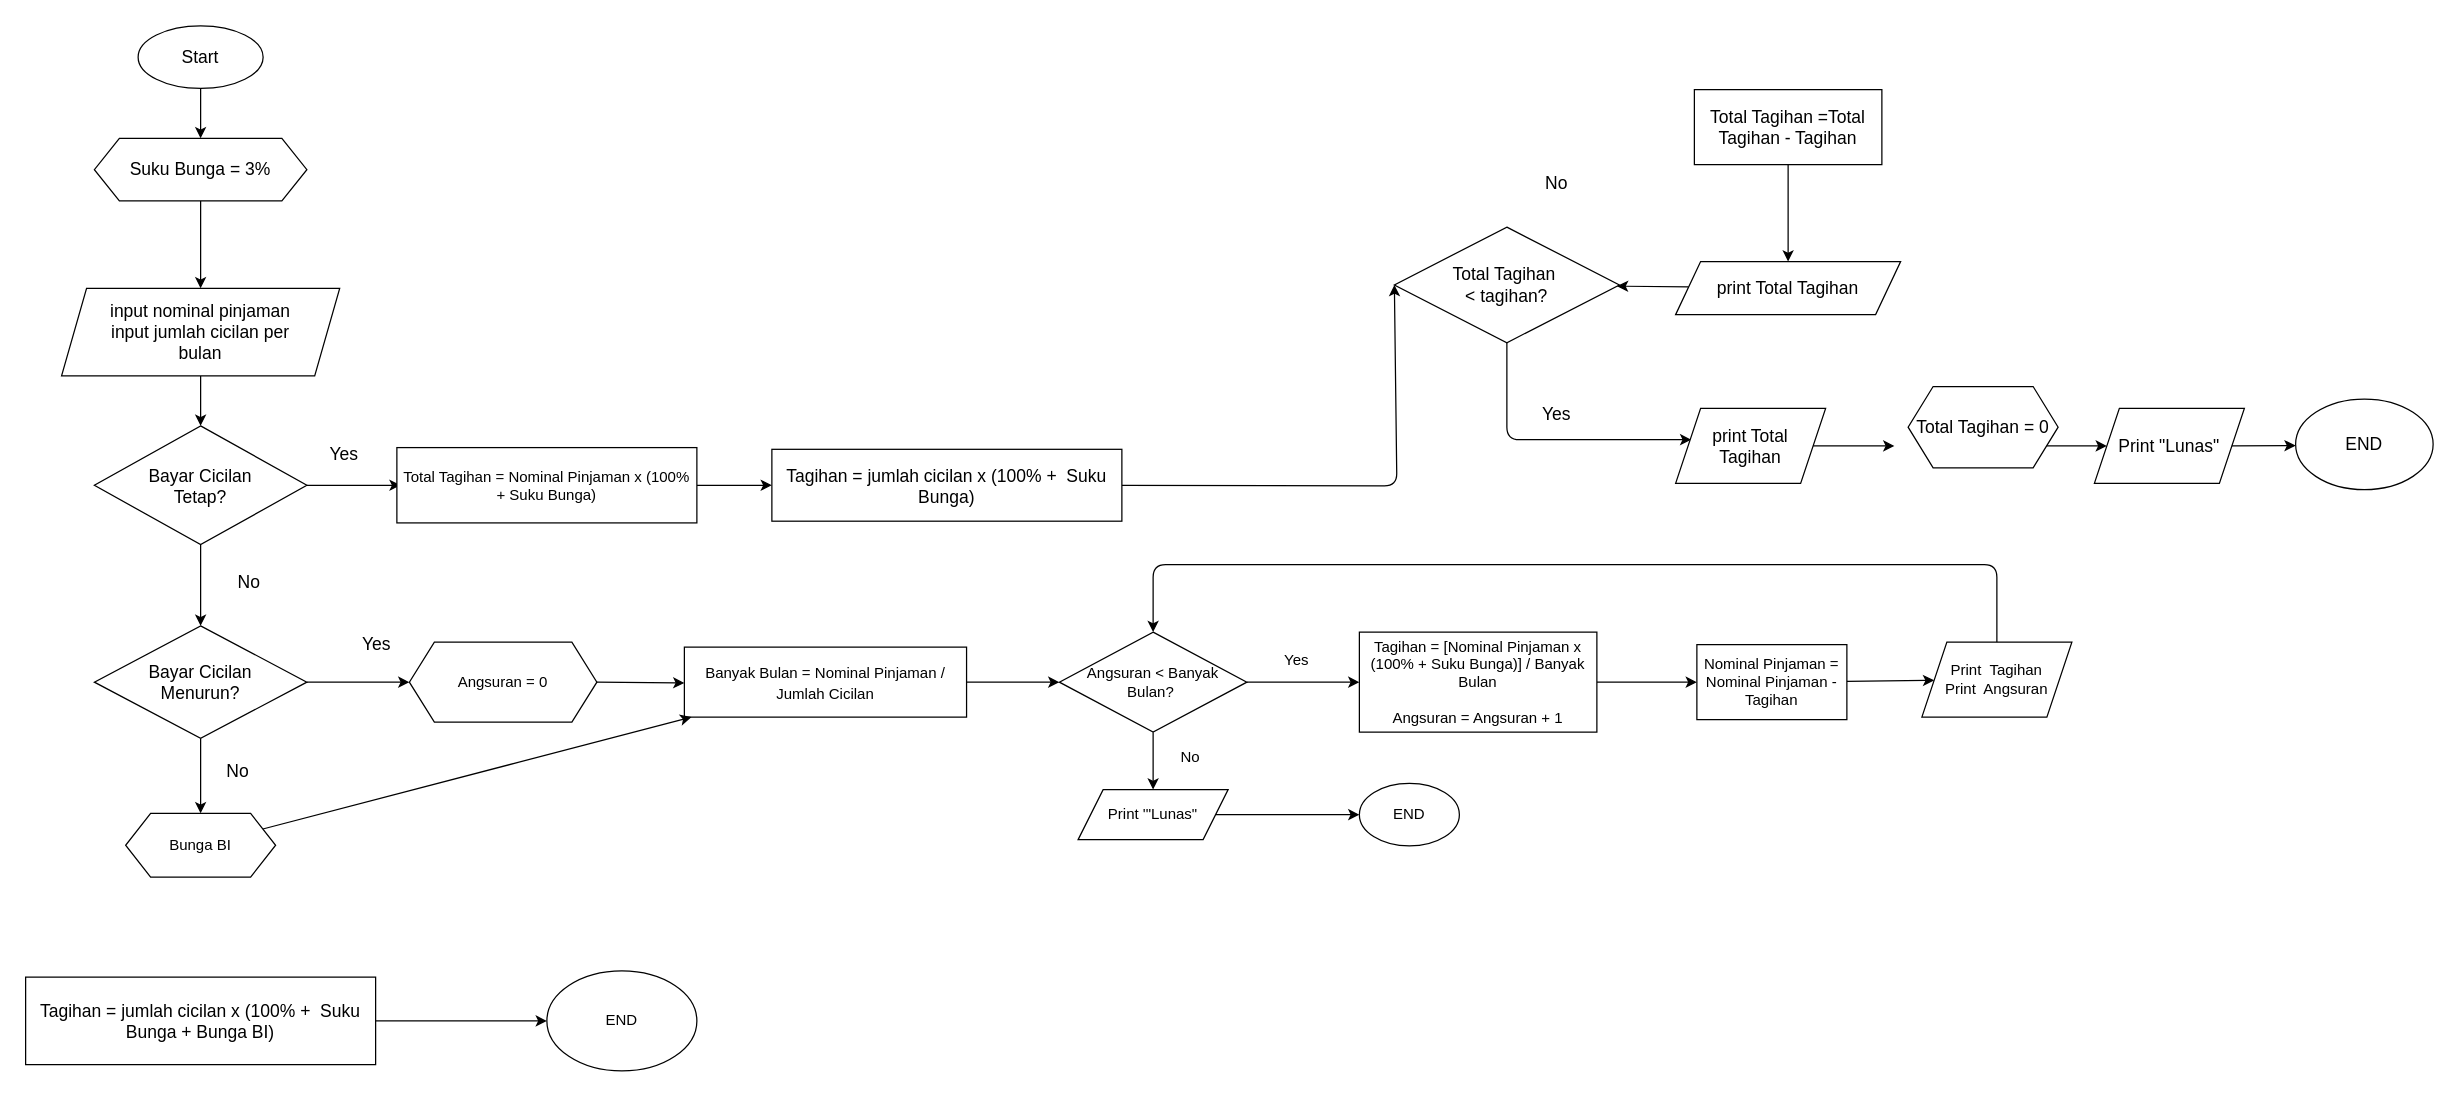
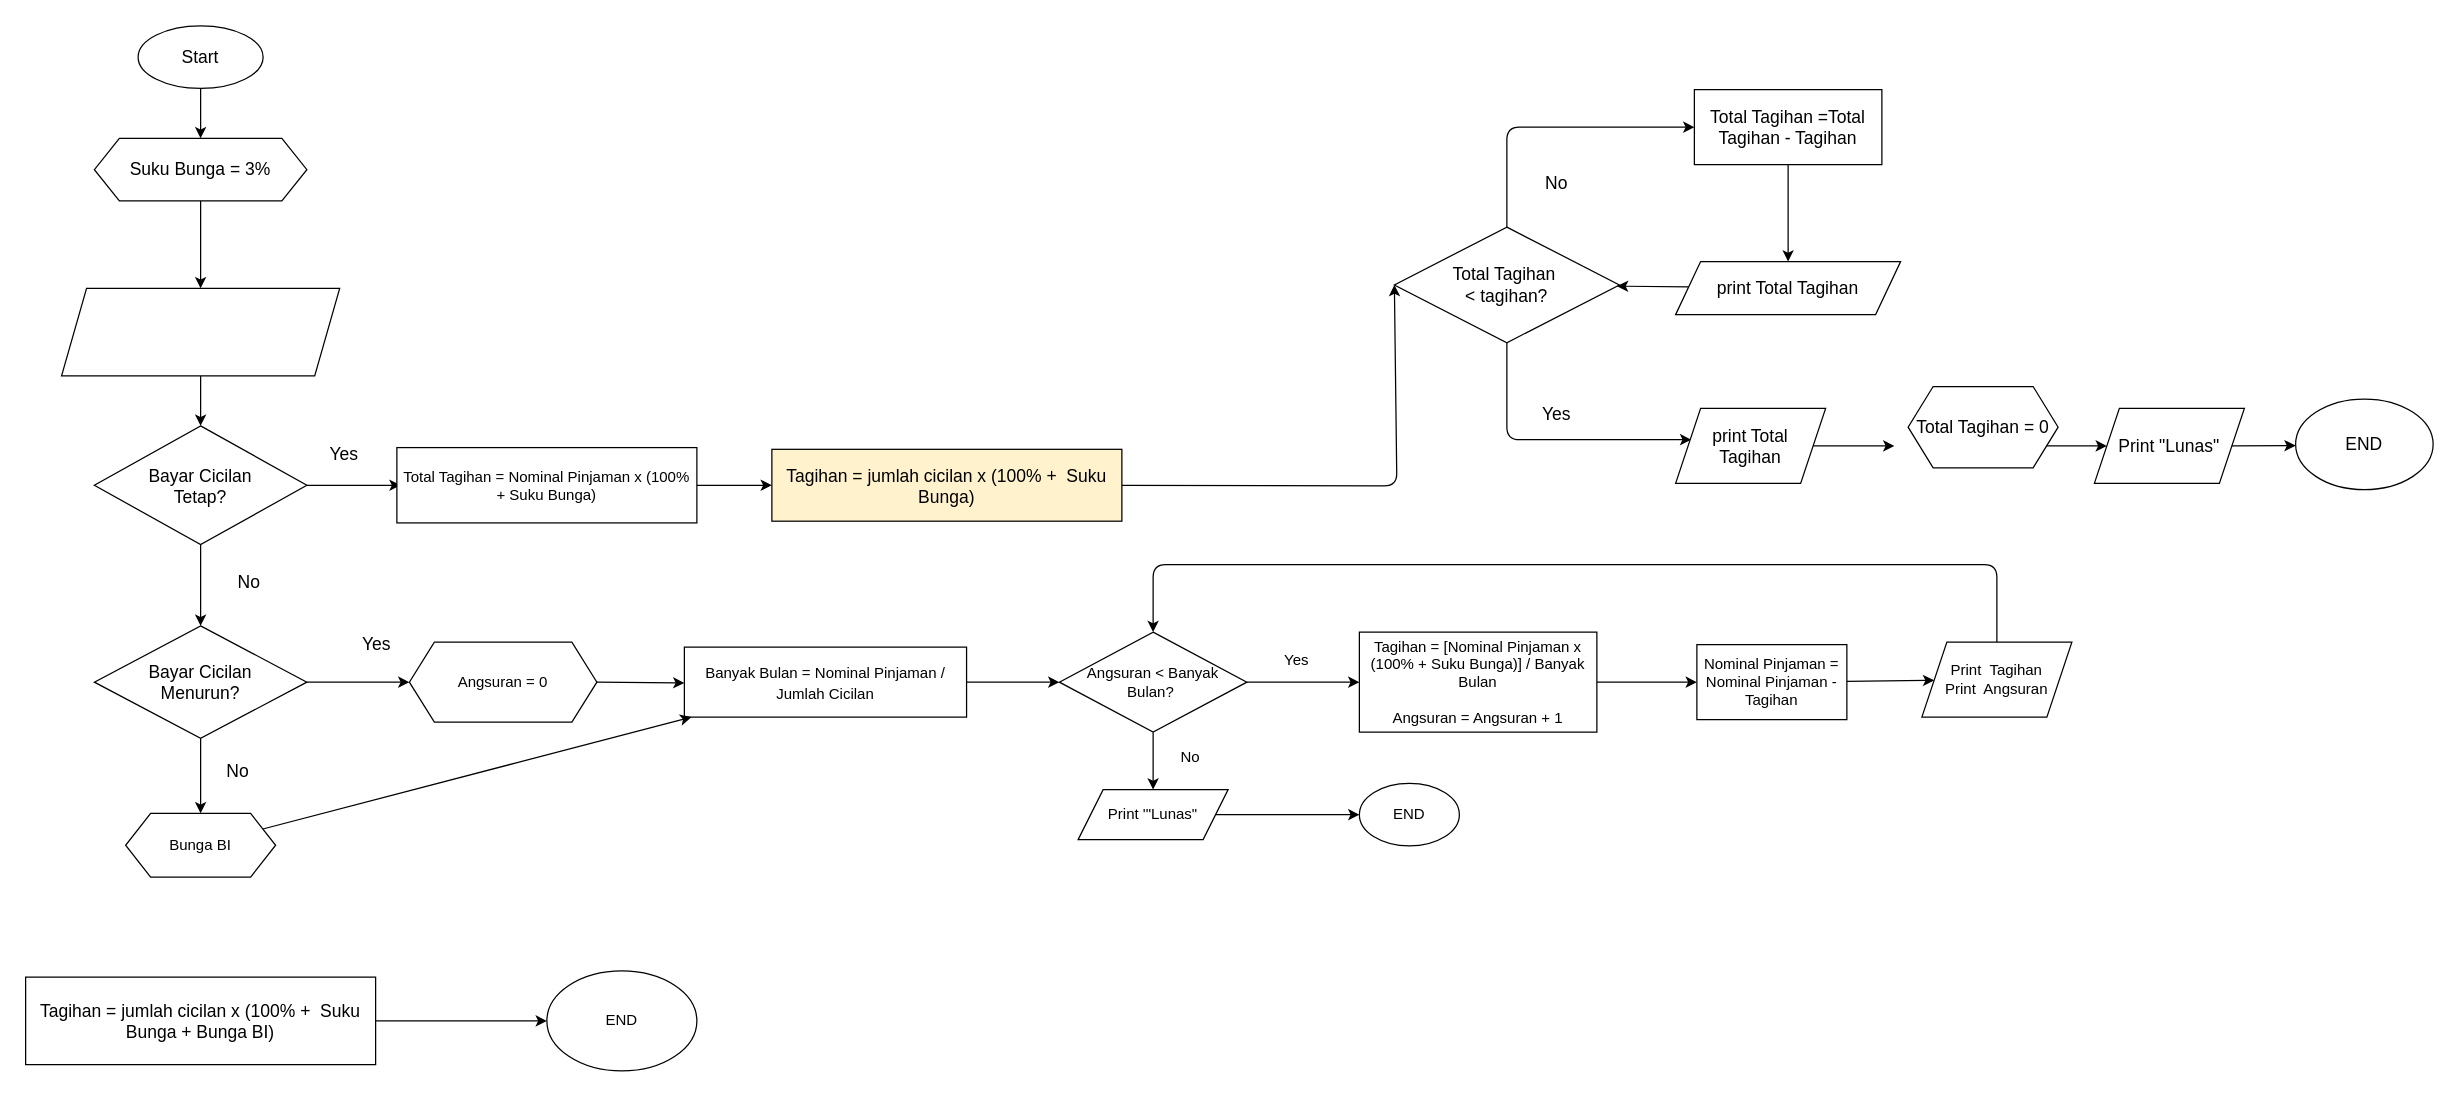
+ <mxCell id="39" style="edgeStyle=none;html=1;exitX=0.5;exitY=0;exitDx=0;exitDy=0;fontSize=14;entryX=0;entryY=0.5;entryDx=0;entryDy=0;" parent="35" source="37" target="38" edge="1"><mxGeometry relative="1" as="geometry"><mxPoint x="90" y="25" as="targetPoint" /><Array as="points"><mxPoint x="90" y="30" /></Array></mxGeometry></mxCell>
- <mxCell id="15" value="input nominal pinjaman&lt;br&gt;input jumlah cicilan per bulan" style="text;html=1;strokeColor=none;fillColor=none;align=center;verticalAlign=middle;whiteSpace=wrap;rounded=0;fontSize=14;container=1;" parent="13" vertex="1"><mxGeometry x="31.25" y="20" width="160" height="30" as="geometry" /></mxCell>
- <mxCell id="22" value="Tagihan = jumlah cicilan x (100% +&amp;nbsp; Suku Bunga)" style="rounded=0;whiteSpace=wrap;html=1;fontSize=14;" parent="1" vertex="1"><mxGeometry x="617" y="358.75" width="280" height="57.5" as="geometry" /></mxCell>
+ <mxCell id="22" value="Tagihan = jumlah cicilan x (100% +&amp;nbsp; Suku Bunga)" style="rounded=0;whiteSpace=wrap;html=1;fontSize=14;fillColor=#fff2cc;" parent="1" vertex="1"><mxGeometry x="617" y="358.75" width="280" height="57.5" as="geometry" /></mxCell>
